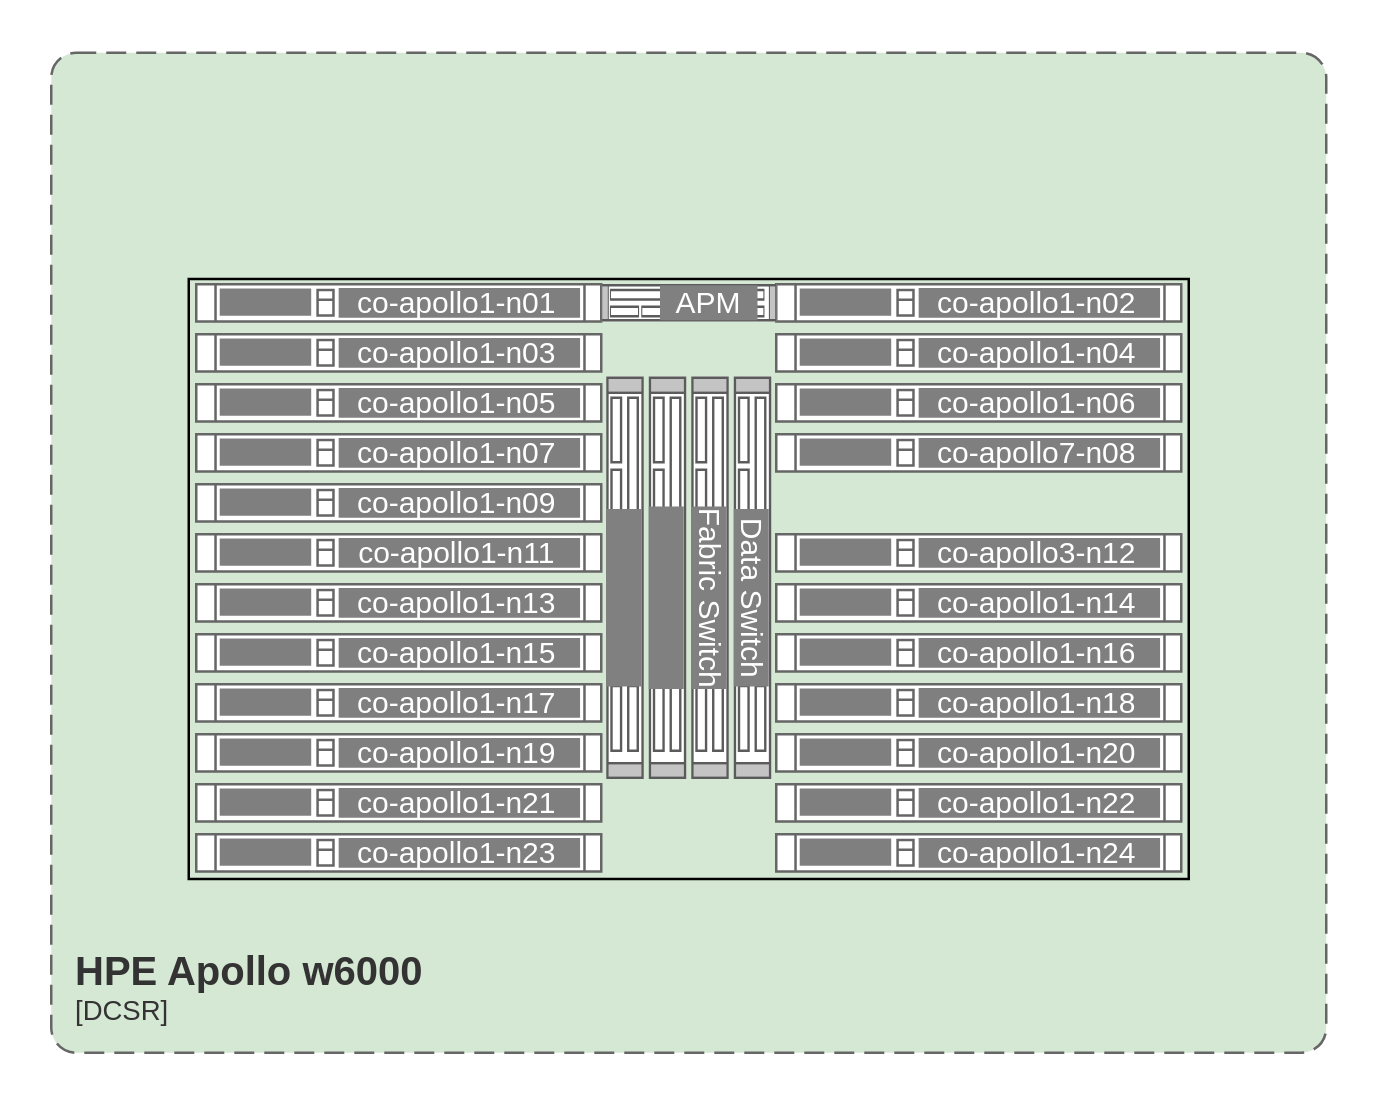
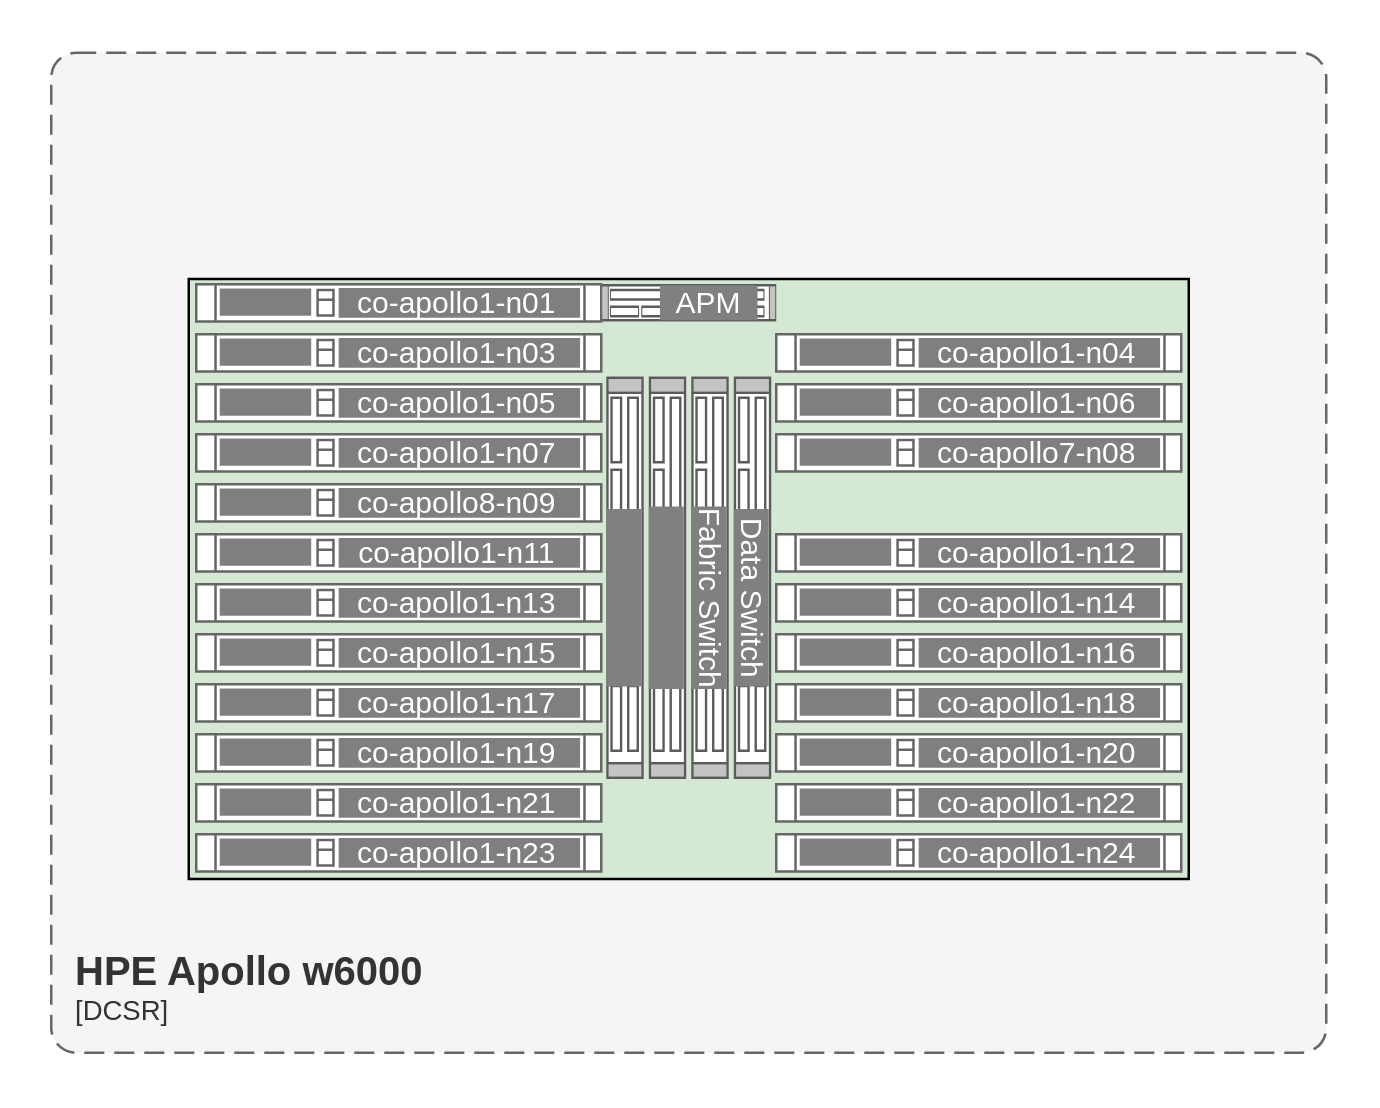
- <mxCell id="16" value="&amp;nbsp; &amp;nbsp; &amp;nbsp; &amp;nbsp; &amp;nbsp;co-apollo1-n02" style="strokeColor=#666666;html=1;labelPosition=center;align=center;spacingLeft=15;shadow=0;dashed=0;outlineConnect=0;shape=mxgraph.rack.dell.poweredge_c4140;verticalLabelPosition=middle;verticalAlign=middle;fontColor=#FFFFFF;" vertex="1" parent="1"><mxGeometry x="310" y="113" width="162" height="15" as="geometry" /></mxCell>
- <mxCell id="8" value="&amp;nbsp; &amp;nbsp; &amp;nbsp; &amp;nbsp; &amp;nbsp;co-apollo1-n09" style="strokeColor=#666666;html=1;labelPosition=center;align=center;spacingLeft=15;shadow=0;dashed=0;outlineConnect=0;shape=mxgraph.rack.dell.poweredge_c4140;verticalLabelPosition=middle;verticalAlign=middle;fontColor=#FFFFFF;" vertex="1" parent="1"><mxGeometry x="78" y="193" width="162" height="15" as="geometry" /></mxCell>
+ <mxCell id="8" value="&amp;nbsp; &amp;nbsp; &amp;nbsp; &amp;nbsp; &amp;nbsp;co-apollo8-n09" style="strokeColor=#666666;html=1;labelPosition=center;align=center;spacingLeft=15;shadow=0;dashed=0;outlineConnect=0;shape=mxgraph.rack.dell.poweredge_c4140;verticalLabelPosition=middle;verticalAlign=middle;fontColor=#FFFFFF;" vertex="1" parent="1"><mxGeometry x="78" y="193" width="162" height="15" as="geometry" /></mxCell>
- <mxCell id="20" value="&amp;nbsp; &amp;nbsp; &amp;nbsp; &amp;nbsp; &amp;nbsp;co-apollo3-n12" style="strokeColor=#666666;html=1;labelPosition=center;align=center;spacingLeft=15;shadow=0;dashed=0;outlineConnect=0;shape=mxgraph.rack.dell.poweredge_c4140;verticalLabelPosition=middle;verticalAlign=middle;fontColor=#FFFFFF;" vertex="1" parent="1"><mxGeometry x="310" y="213" width="162" height="15" as="geometry" /></mxCell>
+ <mxCell id="20" value="&amp;nbsp; &amp;nbsp; &amp;nbsp; &amp;nbsp; &amp;nbsp;co-apollo1-n12" style="strokeColor=#666666;html=1;labelPosition=center;align=center;spacingLeft=15;shadow=0;dashed=0;outlineConnect=0;shape=mxgraph.rack.dell.poweredge_c4140;verticalLabelPosition=middle;verticalAlign=middle;fontColor=#FFFFFF;" vertex="1" parent="1"><mxGeometry x="310" y="213" width="162" height="15" as="geometry" /></mxCell>
- <mxCell id="2" value="&lt;font style=&quot;font-size: 16px&quot;&gt;&lt;b&gt;&lt;div style=&quot;text-align: left&quot;&gt;HPE Apollo w6000&lt;/div&gt;&lt;/b&gt;&lt;/font&gt;&lt;div style=&quot;text-align: left&quot;&gt;[DCSR]&lt;/div&gt;" style="rounded=1;fontSize=11;whiteSpace=wrap;html=1;dashed=1;arcSize=20;fillColor=#d5e8d4;strokeColor=#666666;labelBackgroundColor=none;align=left;verticalAlign=bottom;labelBorderColor=none;spacingTop=0;spacing=10;dashPattern=8 4;metaEdit=1;rotatable=0;perimeter=rectanglePerimeter;noLabel=0;labelPadding=0;allowArrows=0;connectable=0;expand=0;recursiveResize=0;editable=1;pointerEvents=0;absoluteArcSize=1;points=[[0.25,0,0],[0.5,0,0],[0.75,0,0],[1,0.25,0],[1,0.5,0],[1,0.75,0],[0.75,1,0],[0.5,1,0],[0.25,1,0],[0,0.75,0],[0,0.5,0],[0,0.25,0]];fontColor=#333333;" vertex="1" parent="1"><mxGeometry x="20" y="20.5" width="510" height="400" as="geometry" /></mxCell>
+ <mxCell id="2" value="&lt;font style=&quot;font-size: 16px&quot;&gt;&lt;b&gt;&lt;div style=&quot;text-align: left&quot;&gt;HPE Apollo w6000&lt;/div&gt;&lt;/b&gt;&lt;/font&gt;&lt;div style=&quot;text-align: left&quot;&gt;[DCSR]&lt;/div&gt;" style="rounded=1;fontSize=11;whiteSpace=wrap;html=1;dashed=1;arcSize=20;fillColor=#f5f5f5;strokeColor=#666666;labelBackgroundColor=none;align=left;verticalAlign=bottom;labelBorderColor=none;spacingTop=0;spacing=10;dashPattern=8 4;metaEdit=1;rotatable=0;perimeter=rectanglePerimeter;noLabel=0;labelPadding=0;allowArrows=0;connectable=0;expand=0;recursiveResize=0;editable=1;pointerEvents=0;absoluteArcSize=1;points=[[0.25,0,0],[0.5,0,0],[0.75,0,0],[1,0.25,0],[1,0.5,0],[1,0.75,0],[0.75,1,0],[0.5,1,0],[0.25,1,0],[0,0.75,0],[0,0.5,0],[0,0.25,0]];fontColor=#333333;" vertex="1" parent="1"><mxGeometry x="20" y="20.5" width="510" height="400" as="geometry" /></mxCell>
